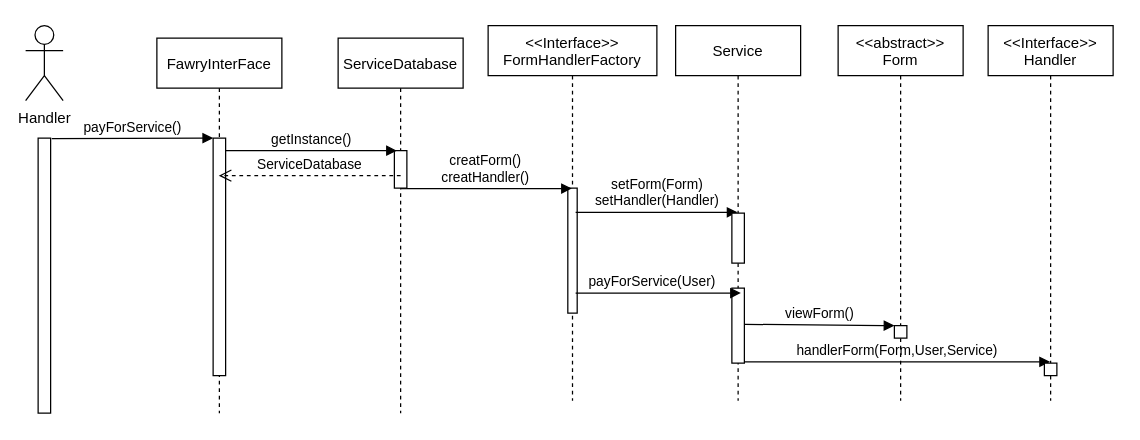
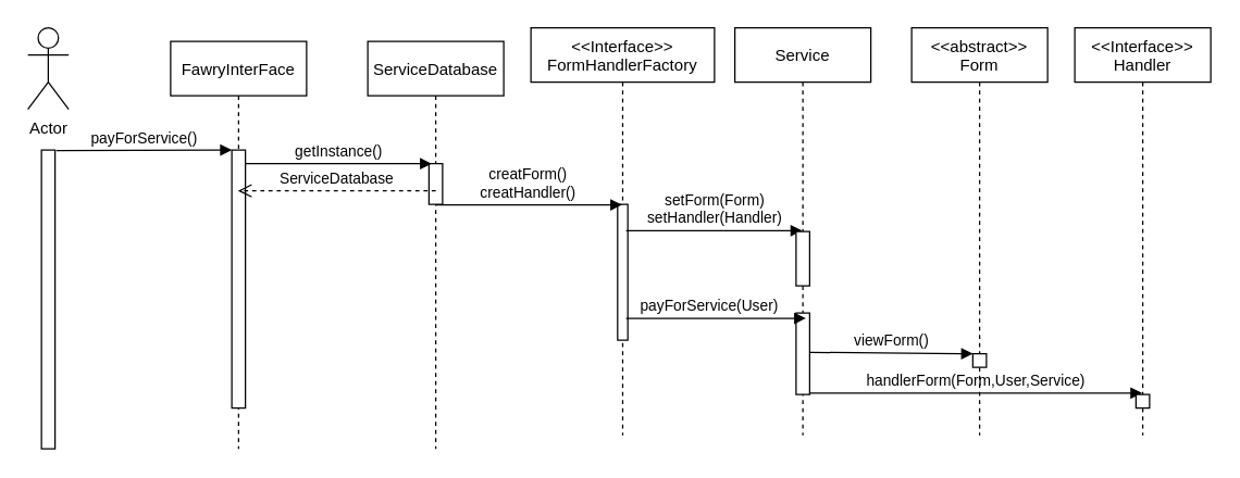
- <mxCell id="8" value="Handler" style="shape=umlActor;verticalLabelPosition=bottom;verticalAlign=top;html=1;outlineConnect=0;" vertex="1" parent="1"><mxGeometry x="20" y="20" width="30" height="60" as="geometry" /></mxCell>
+ <mxCell id="8" value="Actor" style="shape=umlActor;verticalLabelPosition=bottom;verticalAlign=top;html=1;outlineConnect=0;" vertex="1" parent="1"><mxGeometry x="20" y="20" width="30" height="60" as="geometry" /></mxCell>
